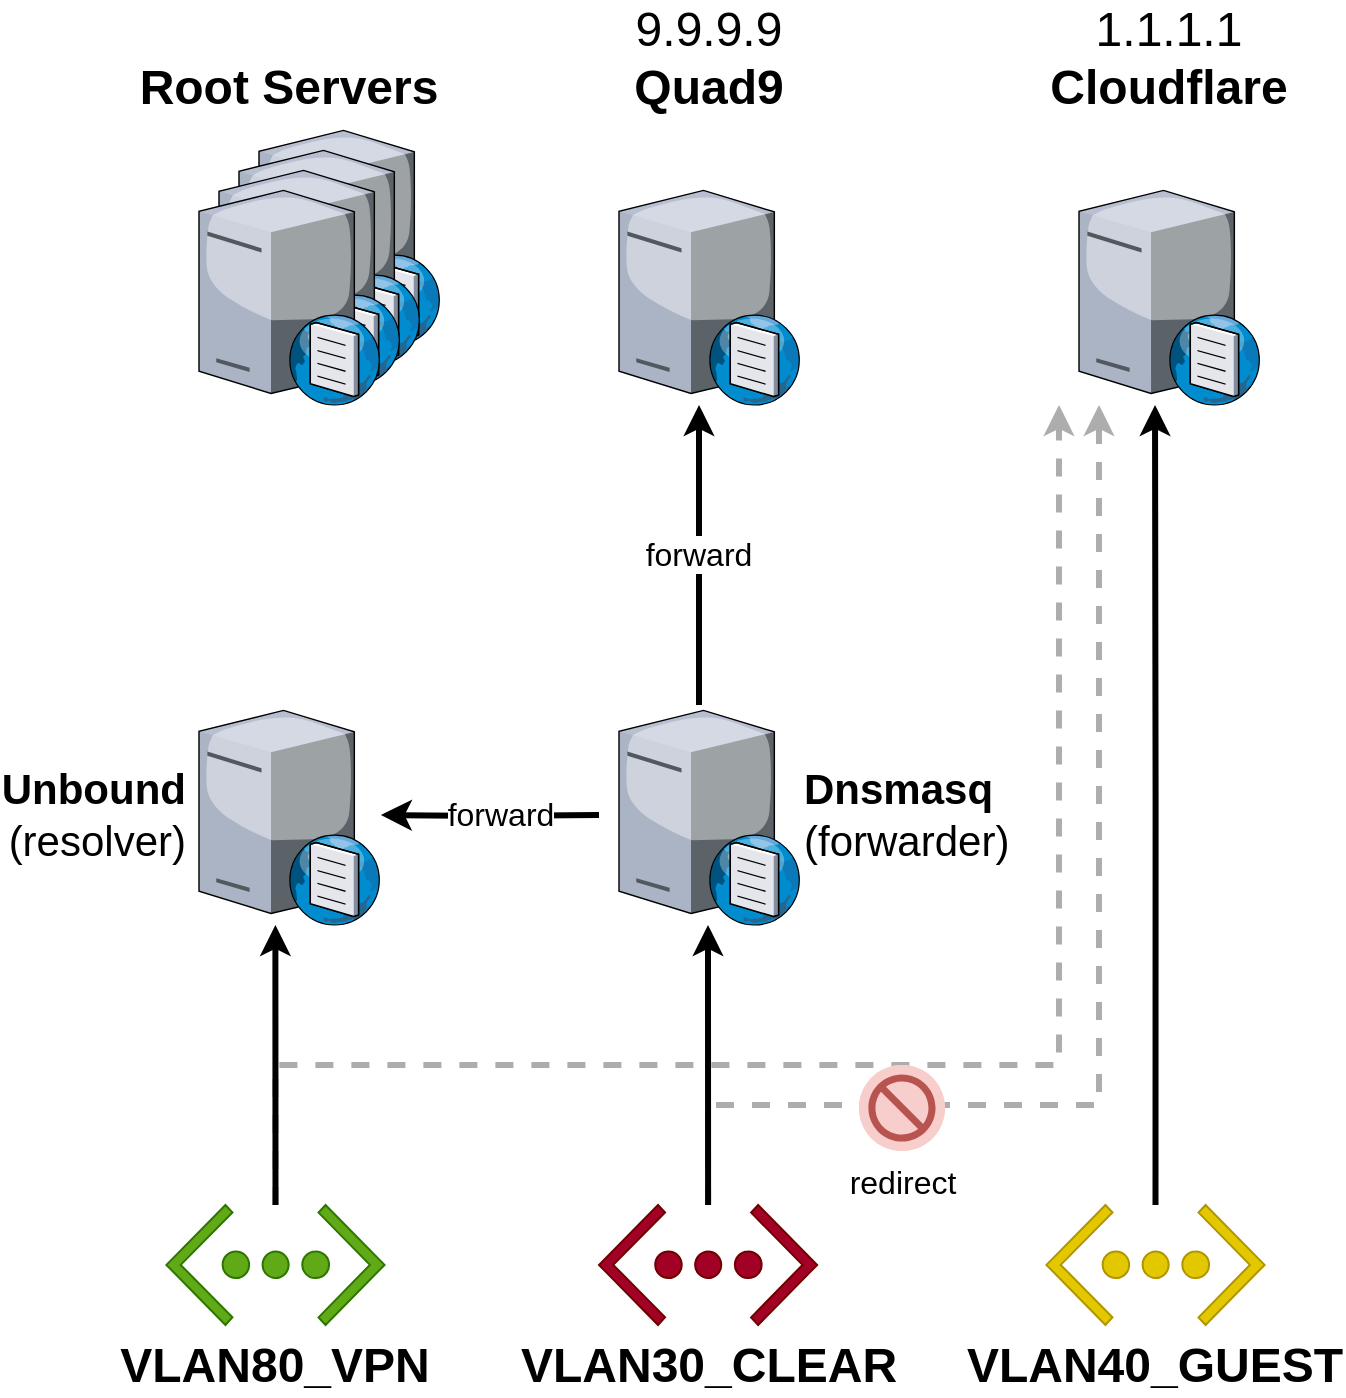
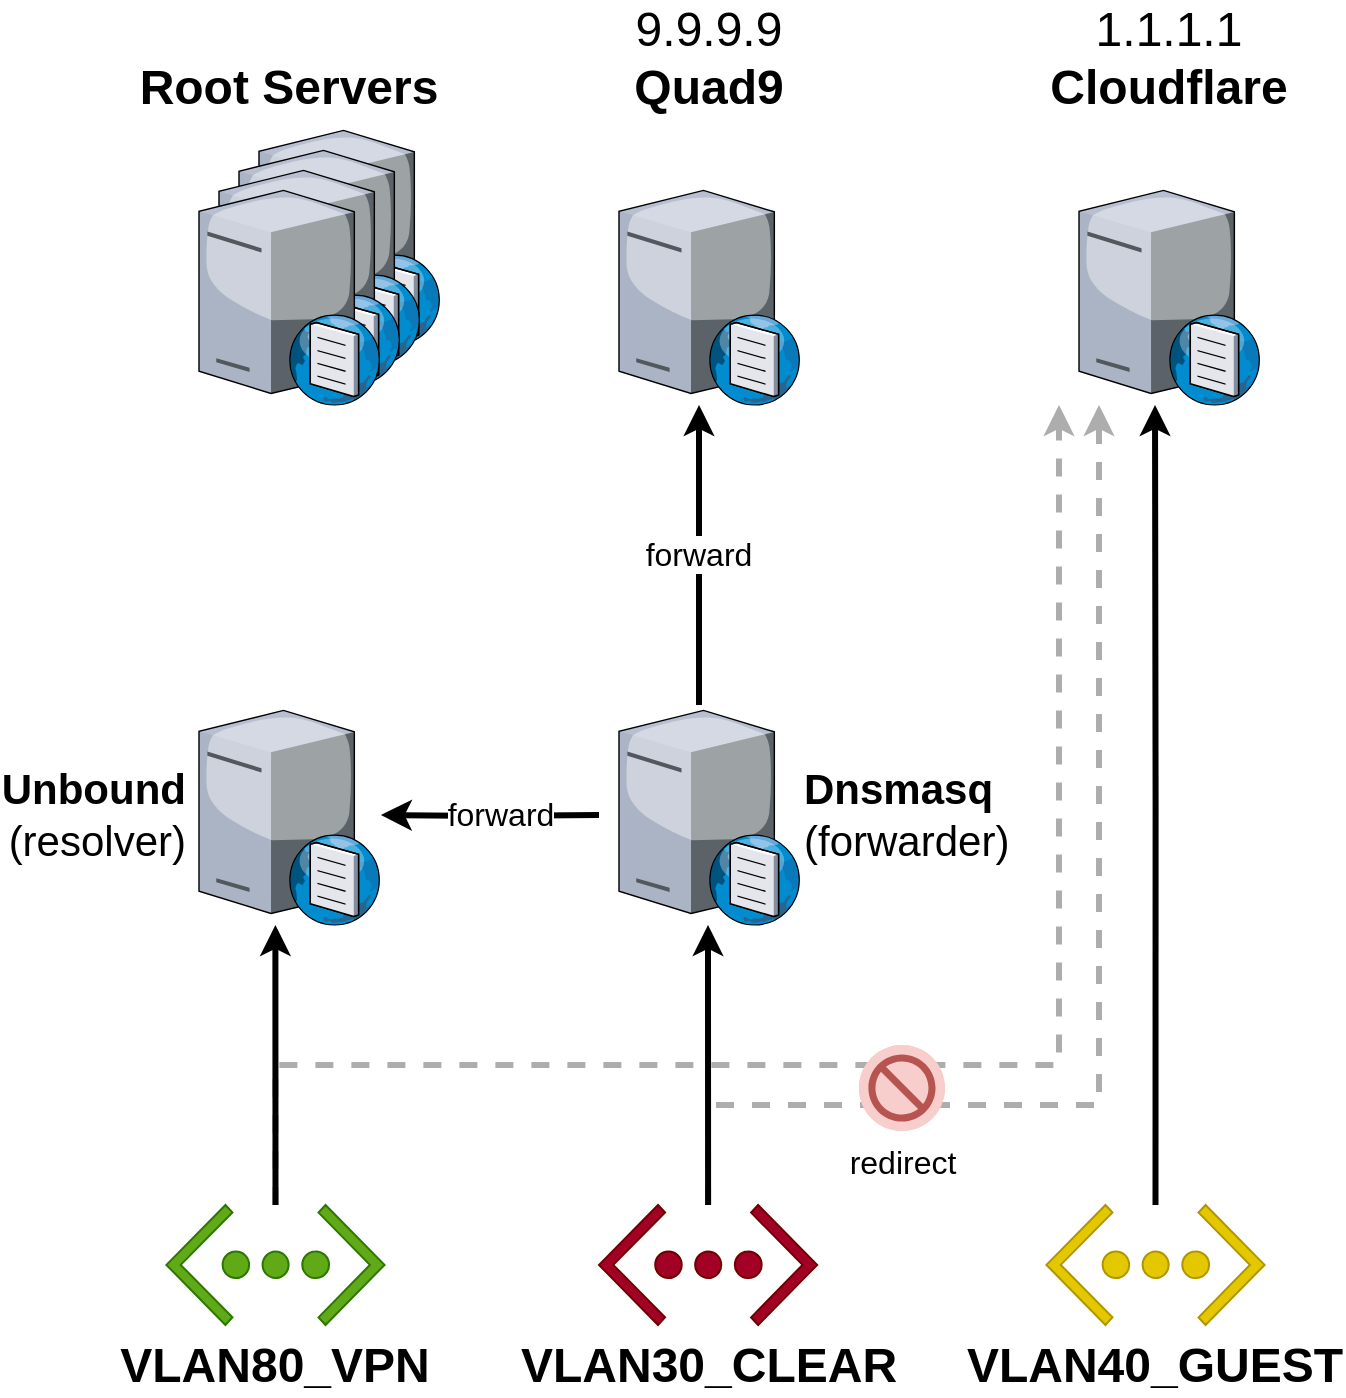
- <mxCell id="19" value="redirect" style="fillColor=#f8cecc;verticalLabelPosition=bottom;sketch=0;html=1;strokeColor=#b85450;verticalAlign=top;align=center;points=[[0.145,0.145,0],[0.5,0,0],[0.855,0.145,0],[1,0.5,0],[0.855,0.855,0],[0.5,1,0],[0.145,0.855,0],[0,0.5,0]];pointerEvents=1;shape=mxgraph.cisco_safe.compositeIcon;bgIcon=ellipse;resIcon=mxgraph.cisco_safe.capability.block;fontSize=16;labelPosition=center;labelBackgroundColor=default;" vertex="1" parent="1"><mxGeometry x="367" y="490" width="43" height="43" as="geometry" /></mxCell>
+ <mxCell id="19" value="redirect" style="fillColor=#f8cecc;verticalLabelPosition=bottom;sketch=0;html=1;strokeColor=#b85450;verticalAlign=top;align=center;points=[[0.145,0.145,0],[0.5,0,0],[0.855,0.145,0],[1,0.5,0],[0.855,0.855,0],[0.5,1,0],[0.145,0.855,0],[0,0.5,0]];pointerEvents=1;shape=mxgraph.cisco_safe.compositeIcon;bgIcon=ellipse;resIcon=mxgraph.cisco_safe.capability.block;fontSize=16;labelPosition=center;labelBackgroundColor=default;" vertex="1" parent="1"><mxGeometry x="367" y="480" width="43" height="43" as="geometry" /></mxCell>
